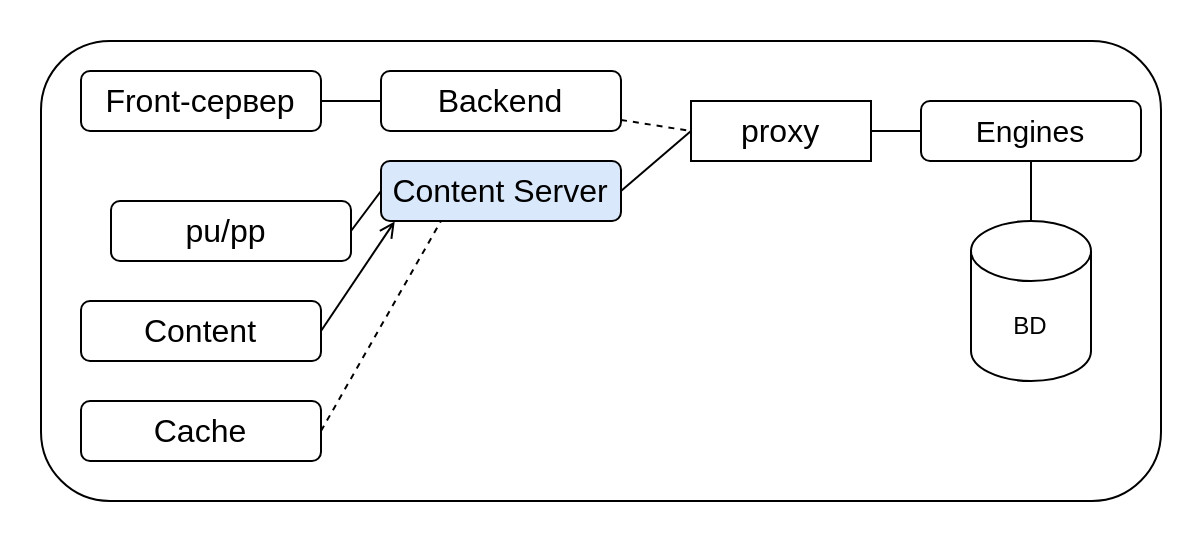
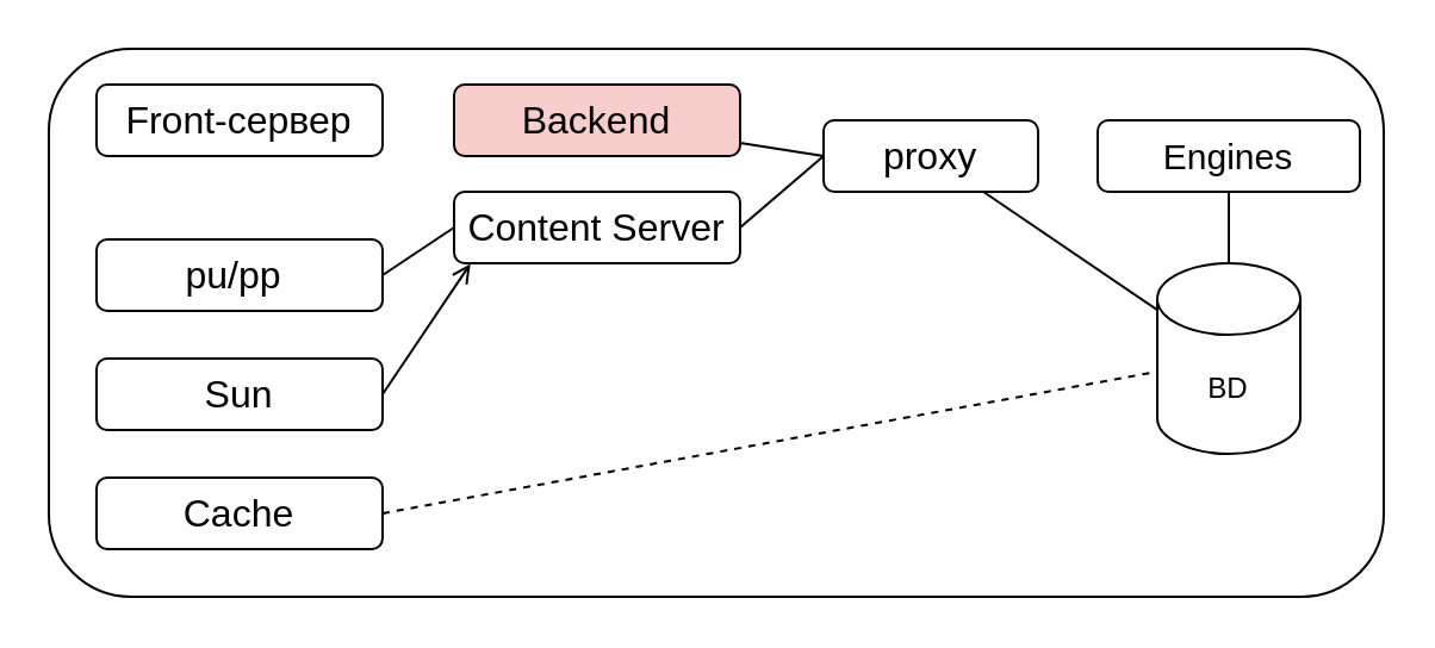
- <mxCell id="3" value="" style="edgeStyle=none;rounded=0;orthogonalLoop=1;jettySize=auto;html=1;startArrow=none;startFill=0;endArrow=none;endFill=0;" edge="1" parent="1" source="4" target="6"><mxGeometry relative="1" as="geometry" /></mxCell>
- <mxCell id="6" value="&lt;span style=&quot;font-size: 12pt ; line-height: 107%&quot;&gt;Backend&lt;/span&gt;" style="rounded=1;whiteSpace=wrap;html=1;" vertex="1" parent="1"><mxGeometry x="190" y="35" width="120" height="30" as="geometry" /></mxCell>
+ <mxCell id="6" value="&lt;span style=&quot;font-size: 12pt ; line-height: 107%&quot;&gt;Backend&lt;/span&gt;" style="rounded=1;whiteSpace=wrap;html=1;fillColor=#f8cecc;" vertex="1" parent="1"><mxGeometry x="190" y="35" width="120" height="30" as="geometry" /></mxCell>
- <mxCell id="5" style="edgeStyle=none;rounded=0;orthogonalLoop=1;jettySize=auto;html=1;entryX=0;entryY=0.5;entryDx=0;entryDy=0;startArrow=none;startFill=0;endArrow=none;endFill=0;dashed=1;" edge="1" parent="1" source="6" target="19"><mxGeometry relative="1" as="geometry" /></mxCell>
+ <mxCell id="5" style="edgeStyle=none;rounded=0;orthogonalLoop=1;jettySize=auto;html=1;entryX=0;entryY=0.5;entryDx=0;entryDy=0;startArrow=none;startFill=0;endArrow=none;endFill=0;" edge="1" parent="1" source="6" target="19"><mxGeometry relative="1" as="geometry" /></mxCell>
- <mxCell id="19" value="&lt;span style=&quot;font-size: 12pt ; line-height: 107%&quot;&gt;proxy&lt;/span&gt;" style="whiteSpace=wrap;html=1;rounded=0;" vertex="1" parent="1"><mxGeometry x="345" y="50" width="90" height="30" as="geometry" /></mxCell>
+ <mxCell id="19" value="&lt;span style=&quot;font-size: 12pt ; line-height: 107%&quot;&gt;proxy&lt;/span&gt;" style="rounded=1;whiteSpace=wrap;html=1;" vertex="1" parent="1"><mxGeometry x="345" y="50" width="90" height="30" as="geometry" /></mxCell>
- <mxCell id="18" value="" style="edgeStyle=none;rounded=0;orthogonalLoop=1;jettySize=auto;html=1;startArrow=none;startFill=0;endArrow=none;endFill=0;" edge="1" parent="1" source="19" target="17"><mxGeometry relative="1" as="geometry" /></mxCell>
+ <mxCell id="18" value="" style="edgeStyle=none;rounded=0;orthogonalLoop=1;jettySize=auto;html=1;startArrow=none;startFill=0;endArrow=none;endFill=0;" edge="1" parent="1" source="19" target="15"><mxGeometry relative="1" as="geometry" /></mxCell>
- <mxCell id="8" value="&lt;span style=&quot;font-size: 12pt ; line-height: 107%&quot;&gt;Content Server&lt;/span&gt;" style="rounded=1;whiteSpace=wrap;html=1;fillColor=#dae8fc;" vertex="1" parent="1"><mxGeometry x="190" y="80" width="120" height="30" as="geometry" /></mxCell>
+ <mxCell id="8" value="&lt;span style=&quot;font-size: 12pt ; line-height: 107%&quot;&gt;Content Server&lt;/span&gt;" style="rounded=1;whiteSpace=wrap;html=1;" vertex="1" parent="1"><mxGeometry x="190" y="80" width="120" height="30" as="geometry" /></mxCell>
- <mxCell id="10" value="&lt;span style=&quot;font-size: 12pt ; line-height: 107%&quot;&gt;pu/pp&amp;nbsp;&lt;/span&gt;" style="rounded=1;whiteSpace=wrap;html=1;" vertex="1" parent="1"><mxGeometry x="55" y="100" width="120" height="30" as="geometry" /></mxCell>
+ <mxCell id="10" value="&lt;span style=&quot;font-size: 12pt ; line-height: 107%&quot;&gt;pu/pp&amp;nbsp;&lt;/span&gt;" style="rounded=1;whiteSpace=wrap;html=1;" vertex="1" parent="1"><mxGeometry x="40" y="100" width="120" height="30" as="geometry" /></mxCell>
- <mxCell id="13" style="edgeStyle=none;rounded=0;orthogonalLoop=1;jettySize=auto;html=1;entryX=0.25;entryY=1;entryDx=0;entryDy=0;exitX=1;exitY=0.5;exitDx=0;exitDy=0;dashed=1;endArrow=none;endFill=0;" edge="1" parent="1" source="14" target="8"><mxGeometry relative="1" as="geometry" /></mxCell>
+ <mxCell id="13" style="edgeStyle=none;rounded=0;orthogonalLoop=1;jettySize=auto;html=1;exitX=1;exitY=0.5;exitDx=0;exitDy=0;dashed=1;endArrow=none;endFill=0;" edge="1" parent="1" source="14" target="15"><mxGeometry relative="1" as="geometry" /></mxCell>
- <mxCell id="12" value="&lt;span style=&quot;font-size: 12pt ; line-height: 107%&quot;&gt;Content&lt;/span&gt;" style="rounded=1;whiteSpace=wrap;html=1;" vertex="1" parent="1"><mxGeometry x="40" y="150" width="120" height="30" as="geometry" /></mxCell>
+ <mxCell id="12" value="&lt;span style=&quot;font-size: 12pt ; line-height: 107%&quot;&gt;Sun&lt;/span&gt;" style="rounded=1;whiteSpace=wrap;html=1;" vertex="1" parent="1"><mxGeometry x="40" y="150" width="120" height="30" as="geometry" /></mxCell>
